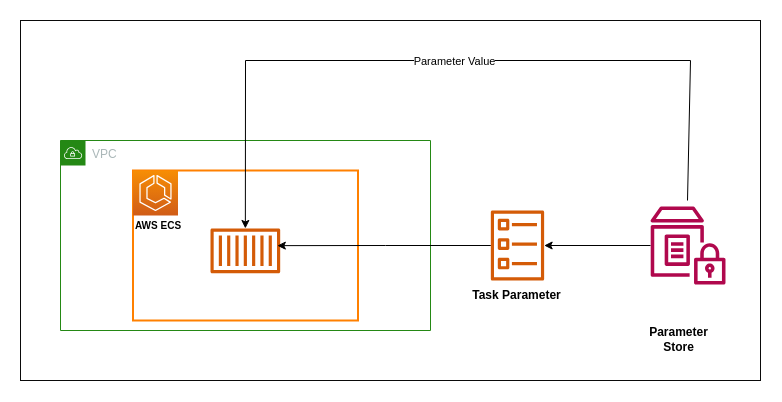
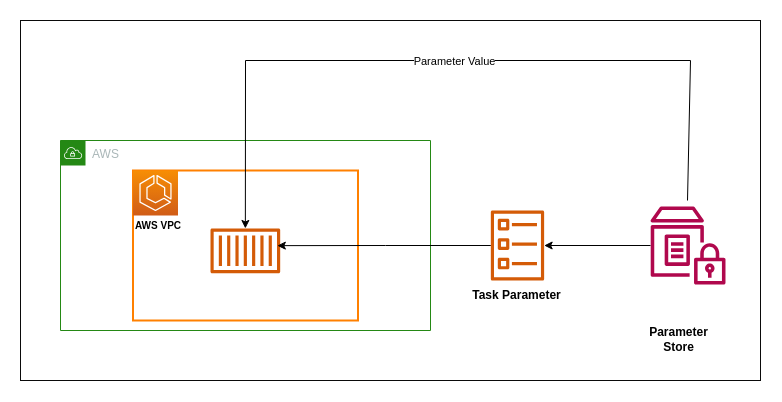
- <mxCell id="3" value="VPC" style="points=[[0,0],[0.25,0],[0.5,0],[0.75,0],[1,0],[1,0.25],[1,0.5],[1,0.75],[1,1],[0.75,1],[0.5,1],[0.25,1],[0,1],[0,0.75],[0,0.5],[0,0.25]];outlineConnect=0;gradientColor=none;html=1;whiteSpace=wrap;fontSize=12;fontStyle=0;container=1;pointerEvents=0;collapsible=0;recursiveResize=0;shape=mxgraph.aws4.group;grIcon=mxgraph.aws4.group_vpc;strokeColor=#248814;fillColor=none;verticalAlign=top;align=left;spacingLeft=30;fontColor=#AAB7B8;dashed=0;" vertex="1" parent="1"><mxGeometry x="60" y="140" width="370" height="190" as="geometry" /></mxCell>
+ <mxCell id="3" value="AWS" style="points=[[0,0],[0.25,0],[0.5,0],[0.75,0],[1,0],[1,0.25],[1,0.5],[1,0.75],[1,1],[0.75,1],[0.5,1],[0.25,1],[0,1],[0,0.75],[0,0.5],[0,0.25]];outlineConnect=0;gradientColor=none;html=1;whiteSpace=wrap;fontSize=12;fontStyle=0;container=1;pointerEvents=0;collapsible=0;recursiveResize=0;shape=mxgraph.aws4.group;grIcon=mxgraph.aws4.group_vpc;strokeColor=#248814;fillColor=none;verticalAlign=top;align=left;spacingLeft=30;fontColor=#AAB7B8;dashed=0;" vertex="1" parent="1"><mxGeometry x="60" y="140" width="370" height="190" as="geometry" /></mxCell>
- <mxCell id="8" value="&lt;font style=&quot;font-size: 10px;&quot;&gt;&lt;b&gt;AWS ECS&lt;br&gt;&lt;/b&gt;&lt;/font&gt;" style="text;strokeColor=none;align=center;fillColor=none;html=1;verticalAlign=middle;whiteSpace=wrap;rounded=0;" vertex="1" parent="4"><mxGeometry y="40" width="50" height="30" as="geometry" /></mxCell>
+ <mxCell id="8" value="&lt;font style=&quot;font-size: 10px;&quot;&gt;&lt;b&gt;AWS VPC&lt;br&gt;&lt;/b&gt;&lt;/font&gt;" style="text;strokeColor=none;align=center;fillColor=none;html=1;verticalAlign=middle;whiteSpace=wrap;rounded=0;" vertex="1" parent="4"><mxGeometry y="40" width="50" height="30" as="geometry" /></mxCell>
